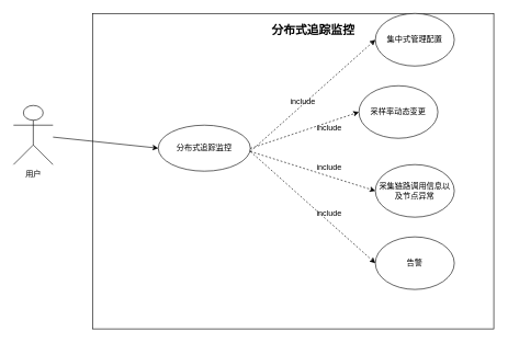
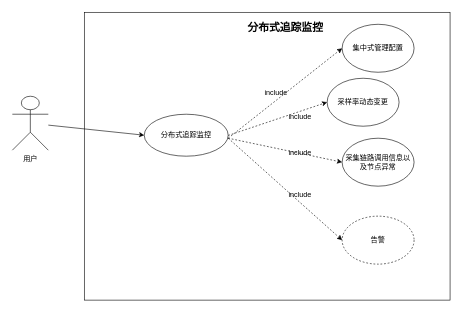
- <mxCell id="6" value="集中式管理配置" style="ellipse;whiteSpace=wrap;html=1;" parent="1" vertex="1"><mxGeometry x="570" y="20" width="120" height="80" as="geometry" /></mxCell>
+ <mxCell id="6" value="集中式管理配置" style="ellipse;whiteSpace=wrap;html=1;" parent="1" vertex="1"><mxGeometry x="570" y="40" width="120" height="80" as="geometry" /></mxCell>
- <mxCell id="7" value="采集链路调用信息以及节点异常" style="ellipse;whiteSpace=wrap;html=1;" parent="1" vertex="1"><mxGeometry x="570" y="250" width="120" height="80" as="geometry" /></mxCell>
+ <mxCell id="7" value="采集链路调用信息以及节点异常" style="ellipse;whiteSpace=wrap;html=1;" parent="1" vertex="1"><mxGeometry x="570" y="230" width="120" height="80" as="geometry" /></mxCell>
- <mxCell id="8" value="告警" style="ellipse;whiteSpace=wrap;html=1;" parent="1" vertex="1"><mxGeometry x="570" y="360" width="120" height="80" as="geometry" /></mxCell>
+ <mxCell id="8" value="告警" style="ellipse;whiteSpace=wrap;html=1;dashed=1;" parent="1" vertex="1"><mxGeometry x="570" y="360" width="120" height="80" as="geometry" /></mxCell>
